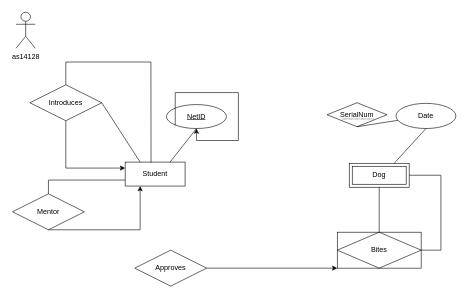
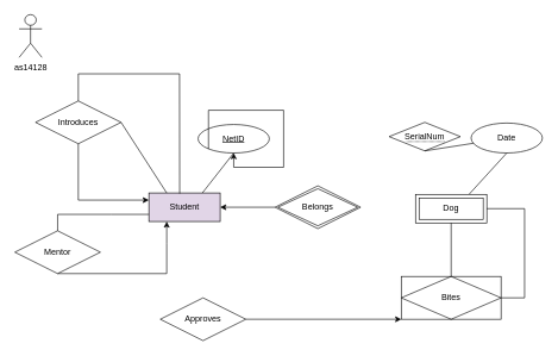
- <mxCell id="3" value="Student" style="whiteSpace=wrap;html=1;align=center;" parent="1" vertex="1"><mxGeometry x="208" y="270" width="100" height="40" as="geometry" /></mxCell>
+ <mxCell id="3" value="Student" style="whiteSpace=wrap;html=1;align=center;fillColor=#e1d5e7;" parent="1" vertex="1"><mxGeometry x="208" y="270" width="100" height="40" as="geometry" /></mxCell>
+ <mxCell id="12" value="" style="endArrow=classic;html=1;rounded=0;entryX=1;entryY=0.5;entryDx=0;entryDy=0;exitX=0;exitY=0.5;exitDx=0;exitDy=0;" parent="1" source="11" target="3" edge="1"><mxGeometry width="50" height="50" relative="1" as="geometry"><mxPoint x="330" y="383" as="sourcePoint" /><mxPoint x="380" y="333" as="targetPoint" /></mxGeometry></mxCell>
+ <mxCell id="11" value="Belongs" style="shape=rhombus;double=1;perimeter=rhombusPerimeter;whiteSpace=wrap;html=1;align=center;" parent="1" vertex="1"><mxGeometry x="385" y="260" width="120" height="60" as="geometry" /></mxCell>
